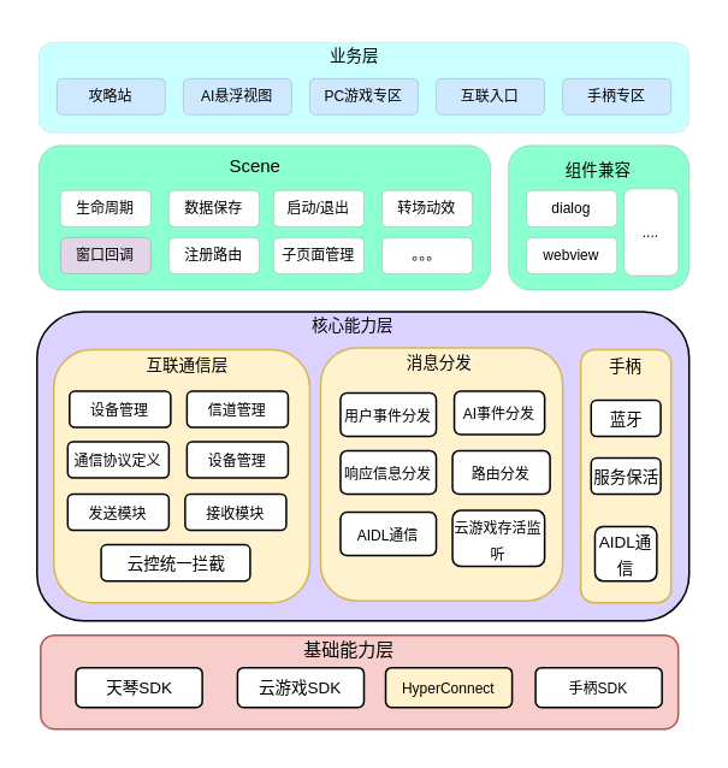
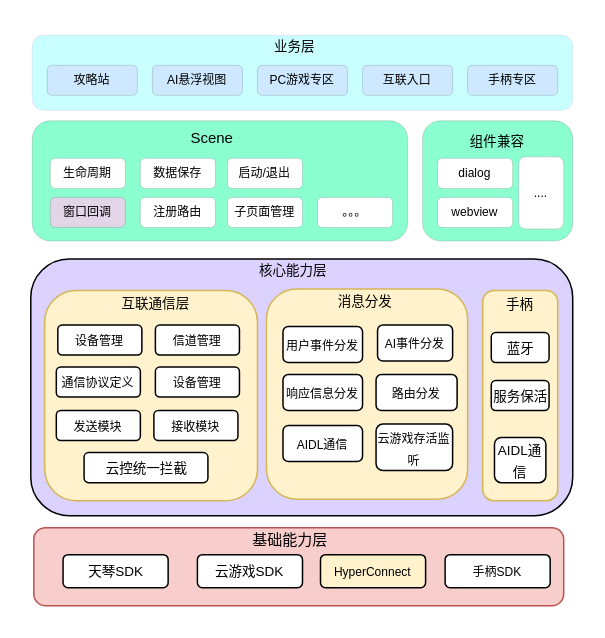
- <mxCell id="17" value="&lt;p&gt;转场动效&lt;/p&gt;" style="rounded=1;whiteSpace=wrap;html=1;strokeWidth=0;align=center;fontSize=8;" vertex="1" parent="1"><mxGeometry x="211" y="105" width="50" height="20" as="geometry" /></mxCell>
